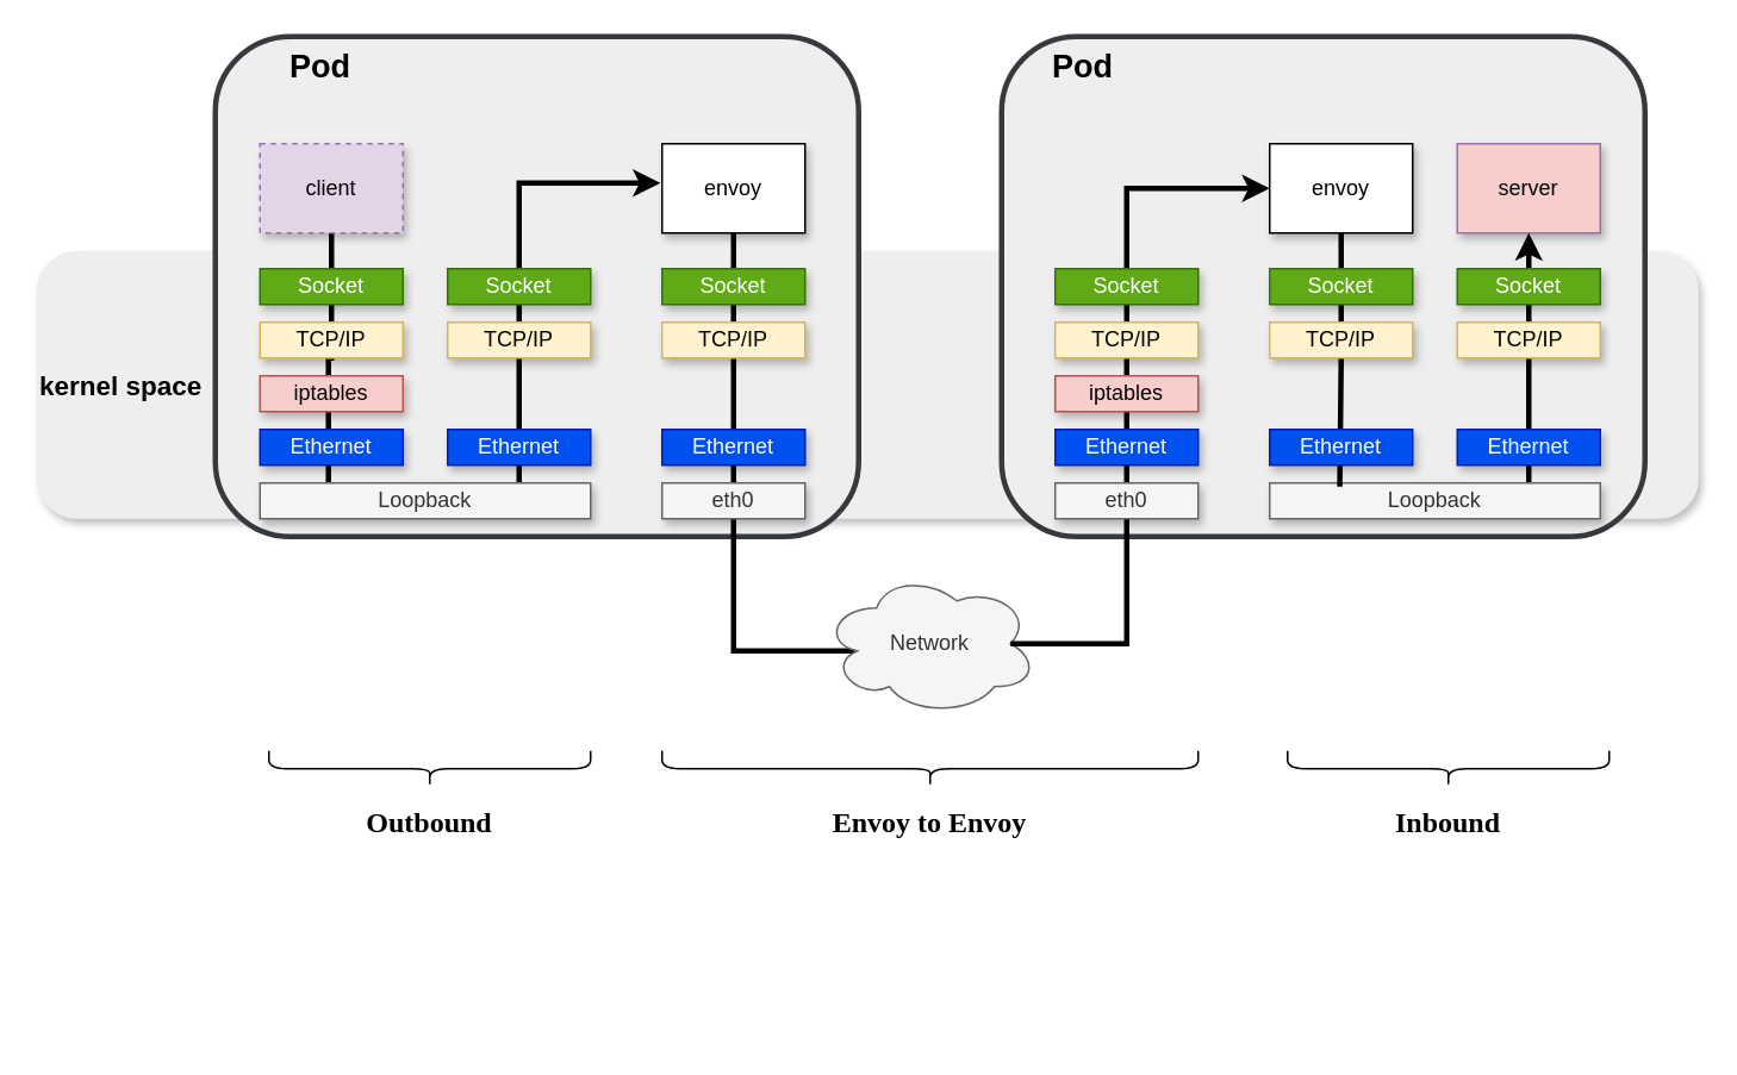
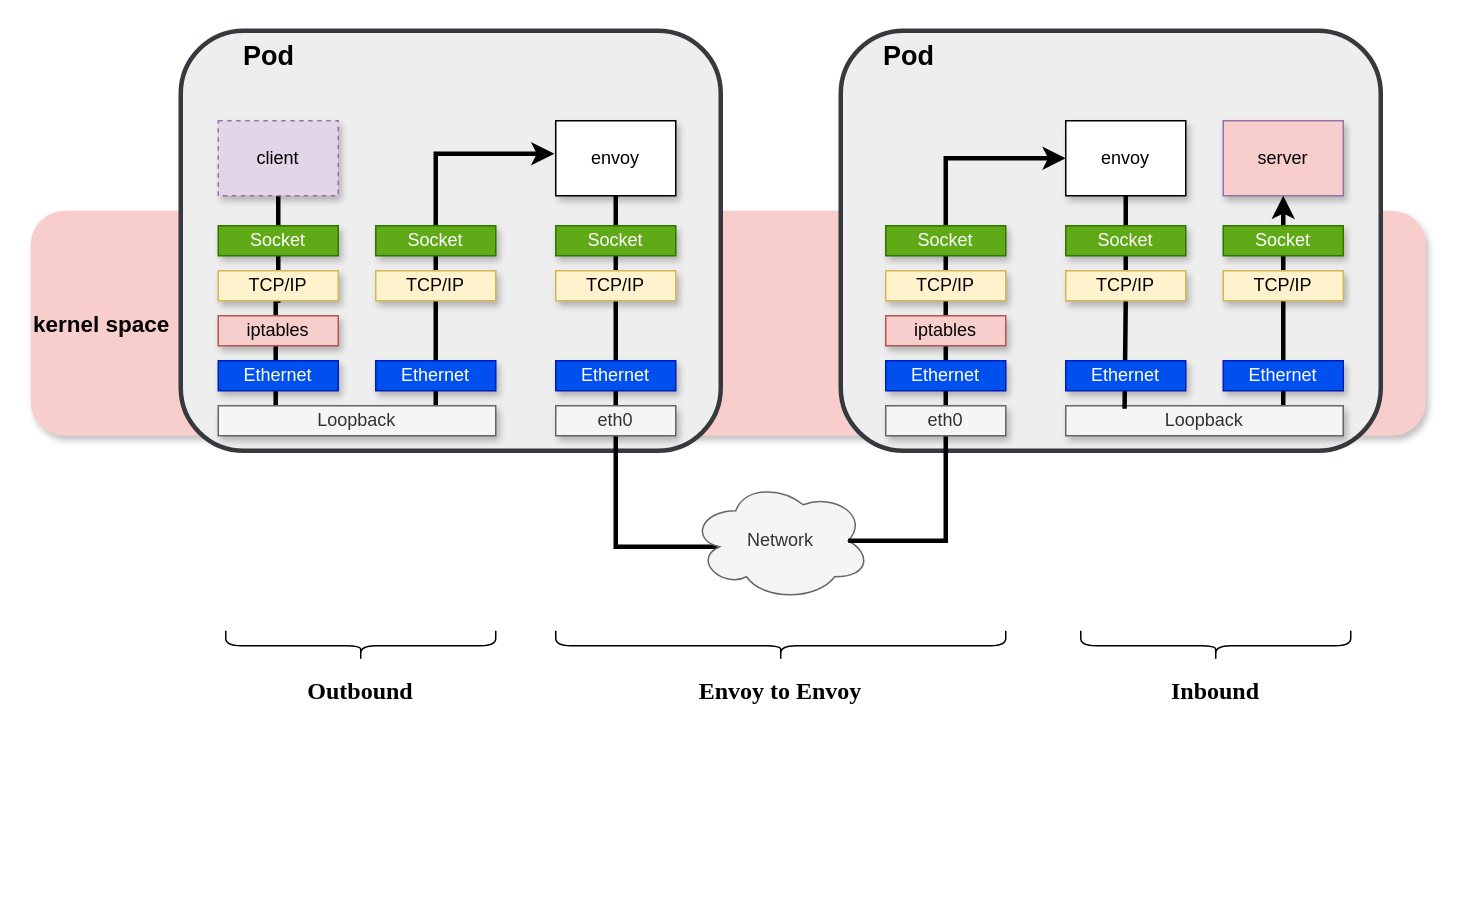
- <mxCell id="2" value="&lt;b&gt;&lt;font style=&quot;font-size: 15px&quot;&gt;kernel space&lt;/font&gt;&lt;/b&gt;" style="rounded=1;whiteSpace=wrap;html=1;shadow=1;align=left;fillColor=#eeeeee;strokeColor=none;" parent="1" vertex="1"><mxGeometry x="20" y="140" width="930" height="150" as="geometry" /></mxCell>
+ <mxCell id="2" value="&lt;b&gt;&lt;font style=&quot;font-size: 15px&quot;&gt;kernel space&lt;/font&gt;&lt;/b&gt;" style="rounded=1;whiteSpace=wrap;html=1;shadow=1;align=left;fillColor=#f8cecc;strokeColor=none;" parent="1" vertex="1"><mxGeometry x="20" y="140" width="930" height="150" as="geometry" /></mxCell>
